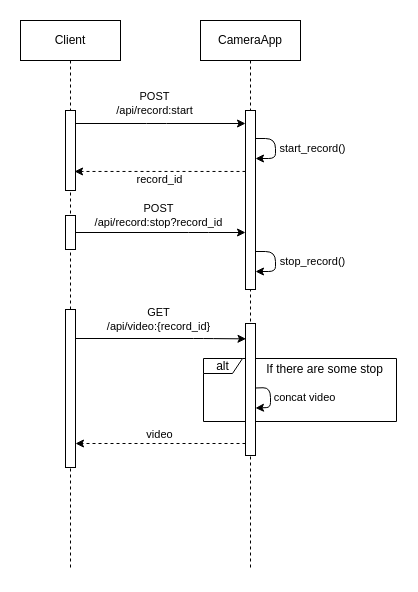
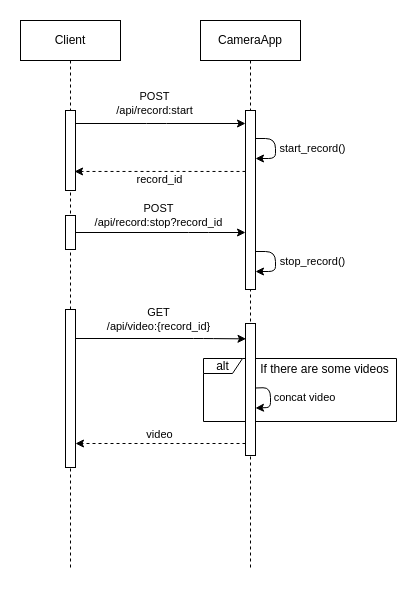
- <mxCell id="17" value="If there are some stop" style="text;html=1;strokeColor=none;fillColor=none;align=center;verticalAlign=middle;whiteSpace=wrap;rounded=0;" vertex="1" parent="1"><mxGeometry x="257" y="354" width="135" height="30" as="geometry" /></mxCell>
+ <mxCell id="17" value="If there are some videos" style="text;html=1;strokeColor=none;fillColor=none;align=center;verticalAlign=middle;whiteSpace=wrap;rounded=0;" vertex="1" parent="1"><mxGeometry x="257" y="354" width="135" height="30" as="geometry" /></mxCell>
